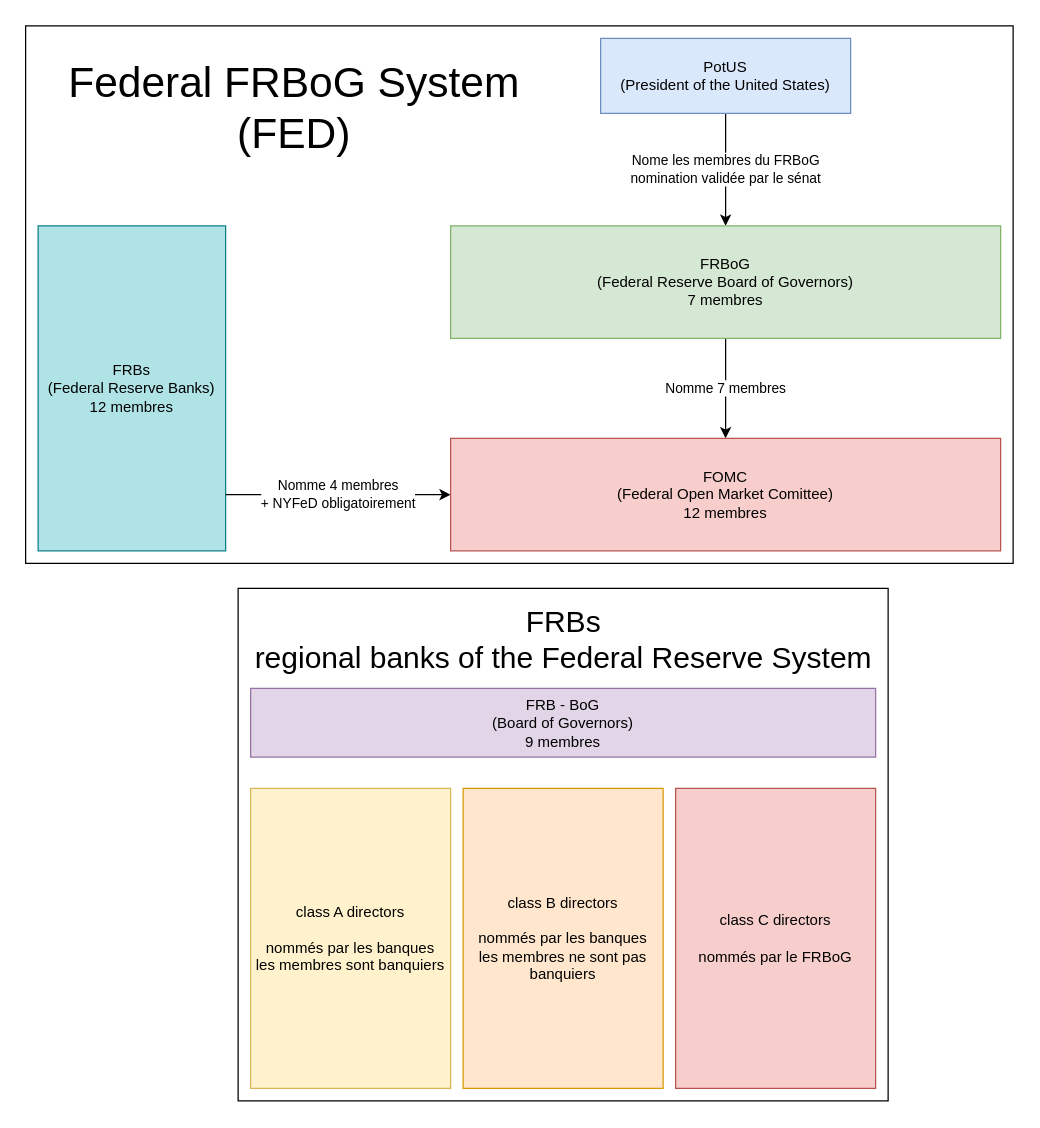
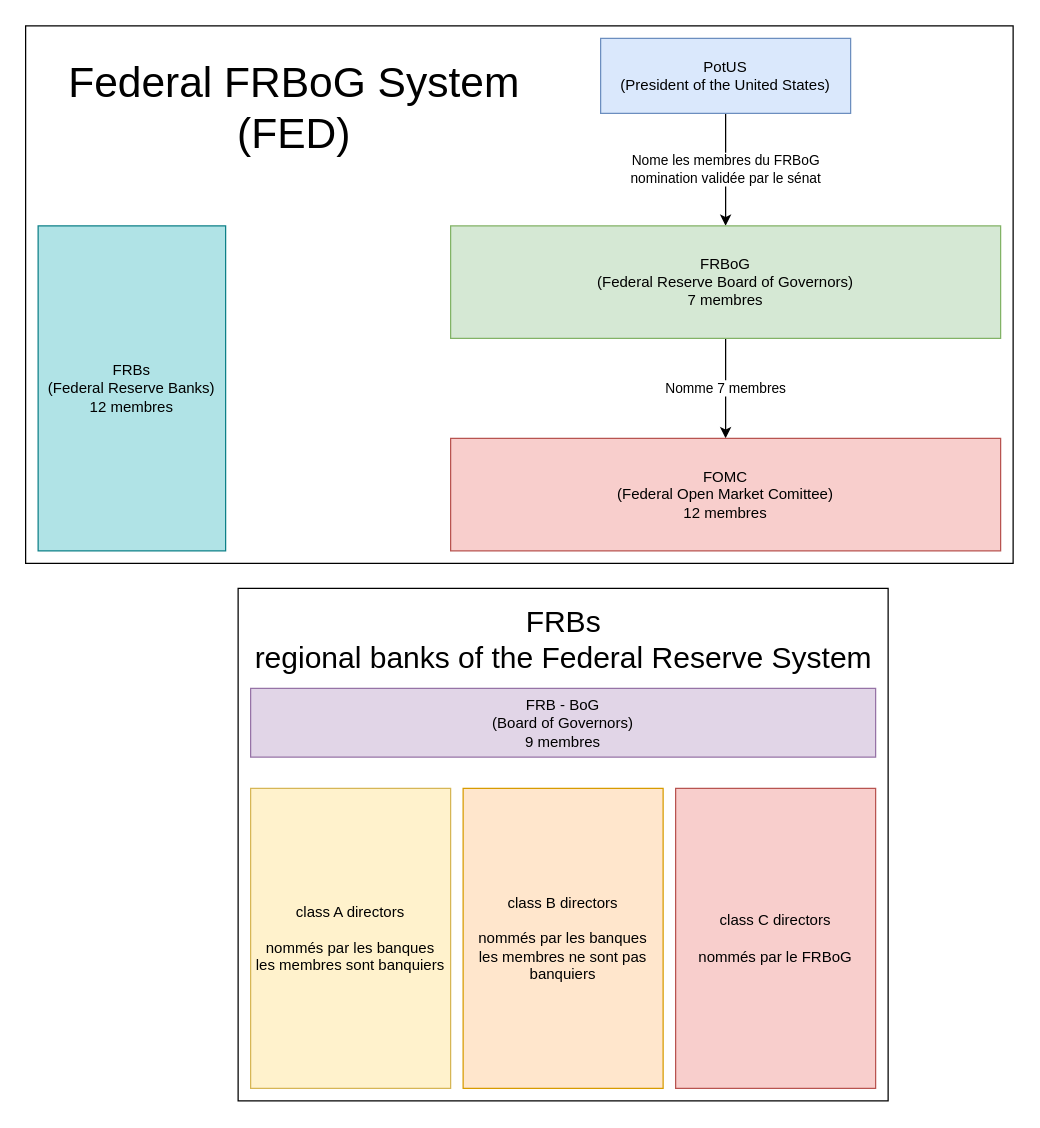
- <mxCell id="9" value="&lt;div&gt;Nomme 4 membres&lt;/div&gt;+ NYFeD obligatoirement" style="edgeStyle=orthogonalEdgeStyle;rounded=0;orthogonalLoop=1;jettySize=auto;html=1;exitX=0;exitY=0.5;exitDx=0;exitDy=0;entryX=1;entryY=0.827;entryDx=0;entryDy=0;entryPerimeter=0;startArrow=classic;startFill=1;endArrow=none;endFill=0;" edge="1" parent="1" source="10" target="8"><mxGeometry relative="1" as="geometry" /></mxCell>
